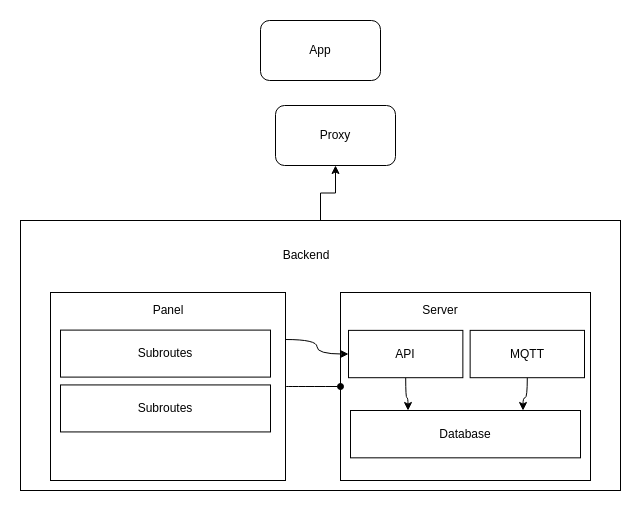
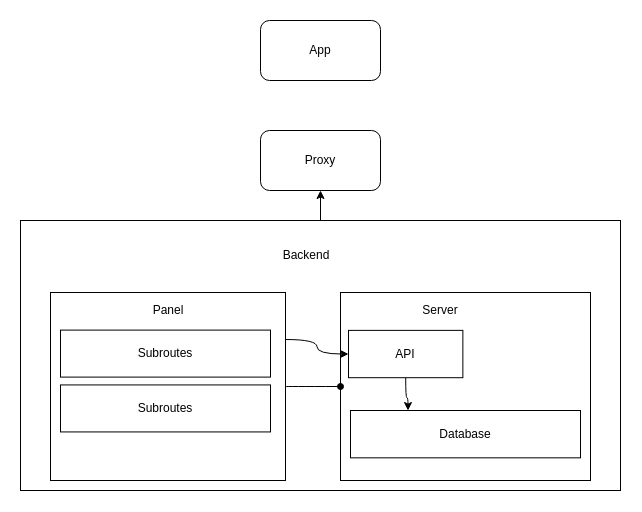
- <mxCell id="21" value="Proxy" style="rounded=1;whiteSpace=wrap;html=1;" vertex="1" parent="1"><mxGeometry x="275" y="105" width="120" height="60" as="geometry" /></mxCell>
+ <mxCell id="21" value="Proxy" style="rounded=1;whiteSpace=wrap;html=1;" vertex="1" parent="1"><mxGeometry x="260" y="130" width="120" height="60" as="geometry" /></mxCell>
- <mxCell id="18" value="MQTT" style="rounded=0;whiteSpace=wrap;html=1;" vertex="1" parent="11"><mxGeometry x="129.637" y="37.867" width="114.362" height="47.333" as="geometry" /></mxCell>
- <mxCell id="17" style="edgeStyle=orthogonalEdgeStyle;rounded=0;orthogonalLoop=1;jettySize=auto;html=1;entryX=0.75;entryY=0;entryDx=0;entryDy=0;curved=1;" edge="1" parent="11" source="18" target="16"><mxGeometry relative="1" as="geometry" /></mxCell>
